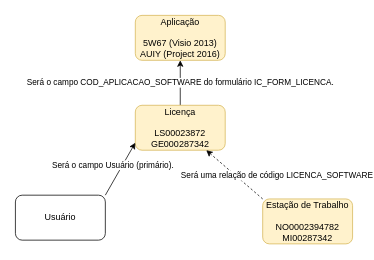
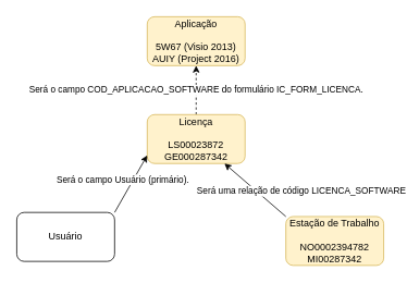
- <mxCell id="4" value="&lt;div&gt;Será o campo COD_APLICACAO_SOFTWARE do formulário IC_FORM_LICENCA.&lt;br&gt;&lt;/div&gt;" style="edgeStyle=orthogonalEdgeStyle;rounded=0;orthogonalLoop=1;jettySize=auto;html=1;entryX=0.5;entryY=1;entryDx=0;entryDy=0;" edge="1" parent="1" source="5" target="6"><mxGeometry relative="1" as="geometry" /></mxCell>
+ <mxCell id="4" value="&lt;div&gt;Será o campo COD_APLICACAO_SOFTWARE do formulário IC_FORM_LICENCA.&lt;br&gt;&lt;/div&gt;" style="edgeStyle=orthogonalEdgeStyle;rounded=0;orthogonalLoop=1;jettySize=auto;html=1;entryX=0.5;entryY=1;entryDx=0;entryDy=0;dashed=1;" edge="1" parent="1" source="5" target="6"><mxGeometry relative="1" as="geometry" /></mxCell>
- <mxCell id="8" value="Será uma relação de código LICENCA_SOFTWARE" style="endArrow=classic;html=1;exitX=0;exitY=0;exitDx=0;exitDy=0;dashed=1;" edge="1" parent="1" source="3" target="5"><mxGeometry x="-0.884" y="-36" width="50" height="50" relative="1" as="geometry"><mxPoint x="250" y="250" as="sourcePoint" /><mxPoint x="300" y="200" as="targetPoint" /><mxPoint as="offset" /></mxGeometry></mxCell>
+ <mxCell id="8" value="Será uma relação de código LICENCA_SOFTWARE" style="endArrow=classic;html=1;exitX=0;exitY=0;exitDx=0;exitDy=0;" edge="1" parent="1" source="3" target="5"><mxGeometry x="-0.884" y="-36" width="50" height="50" relative="1" as="geometry"><mxPoint x="250" y="250" as="sourcePoint" /><mxPoint x="300" y="200" as="targetPoint" /><mxPoint as="offset" /></mxGeometry></mxCell>
